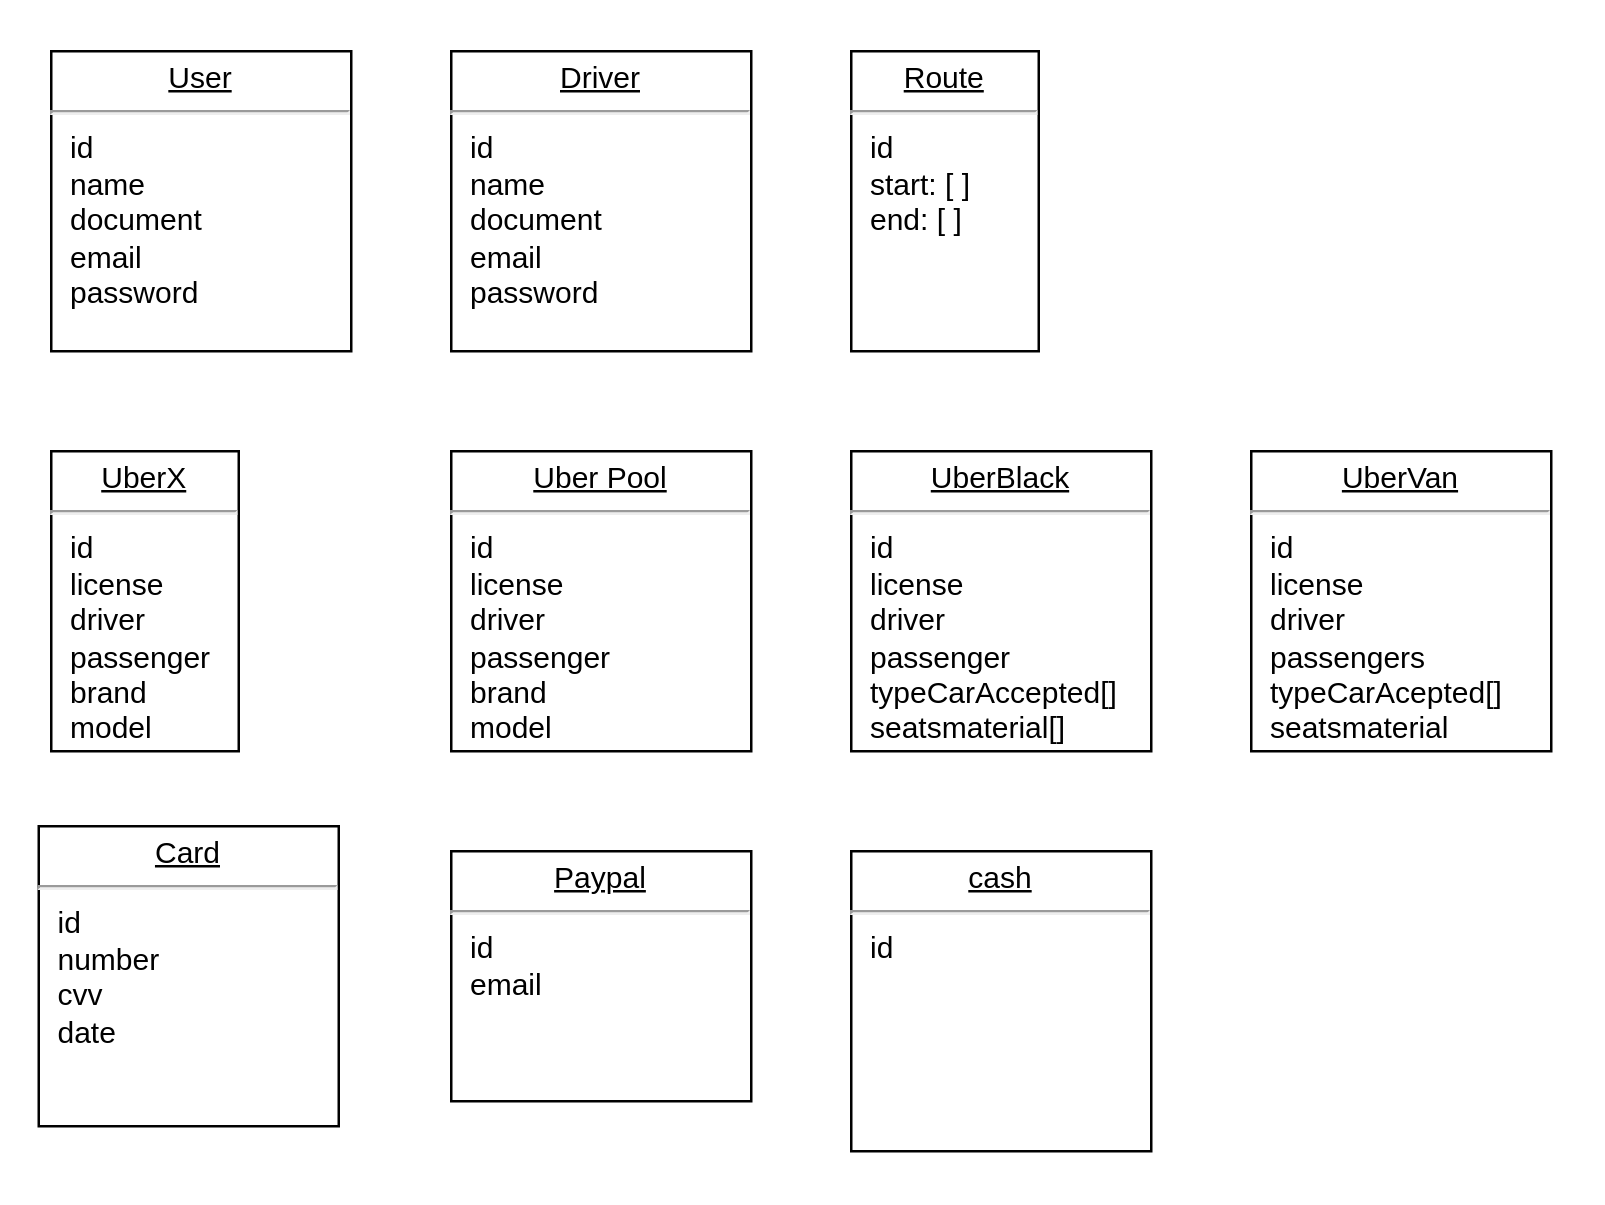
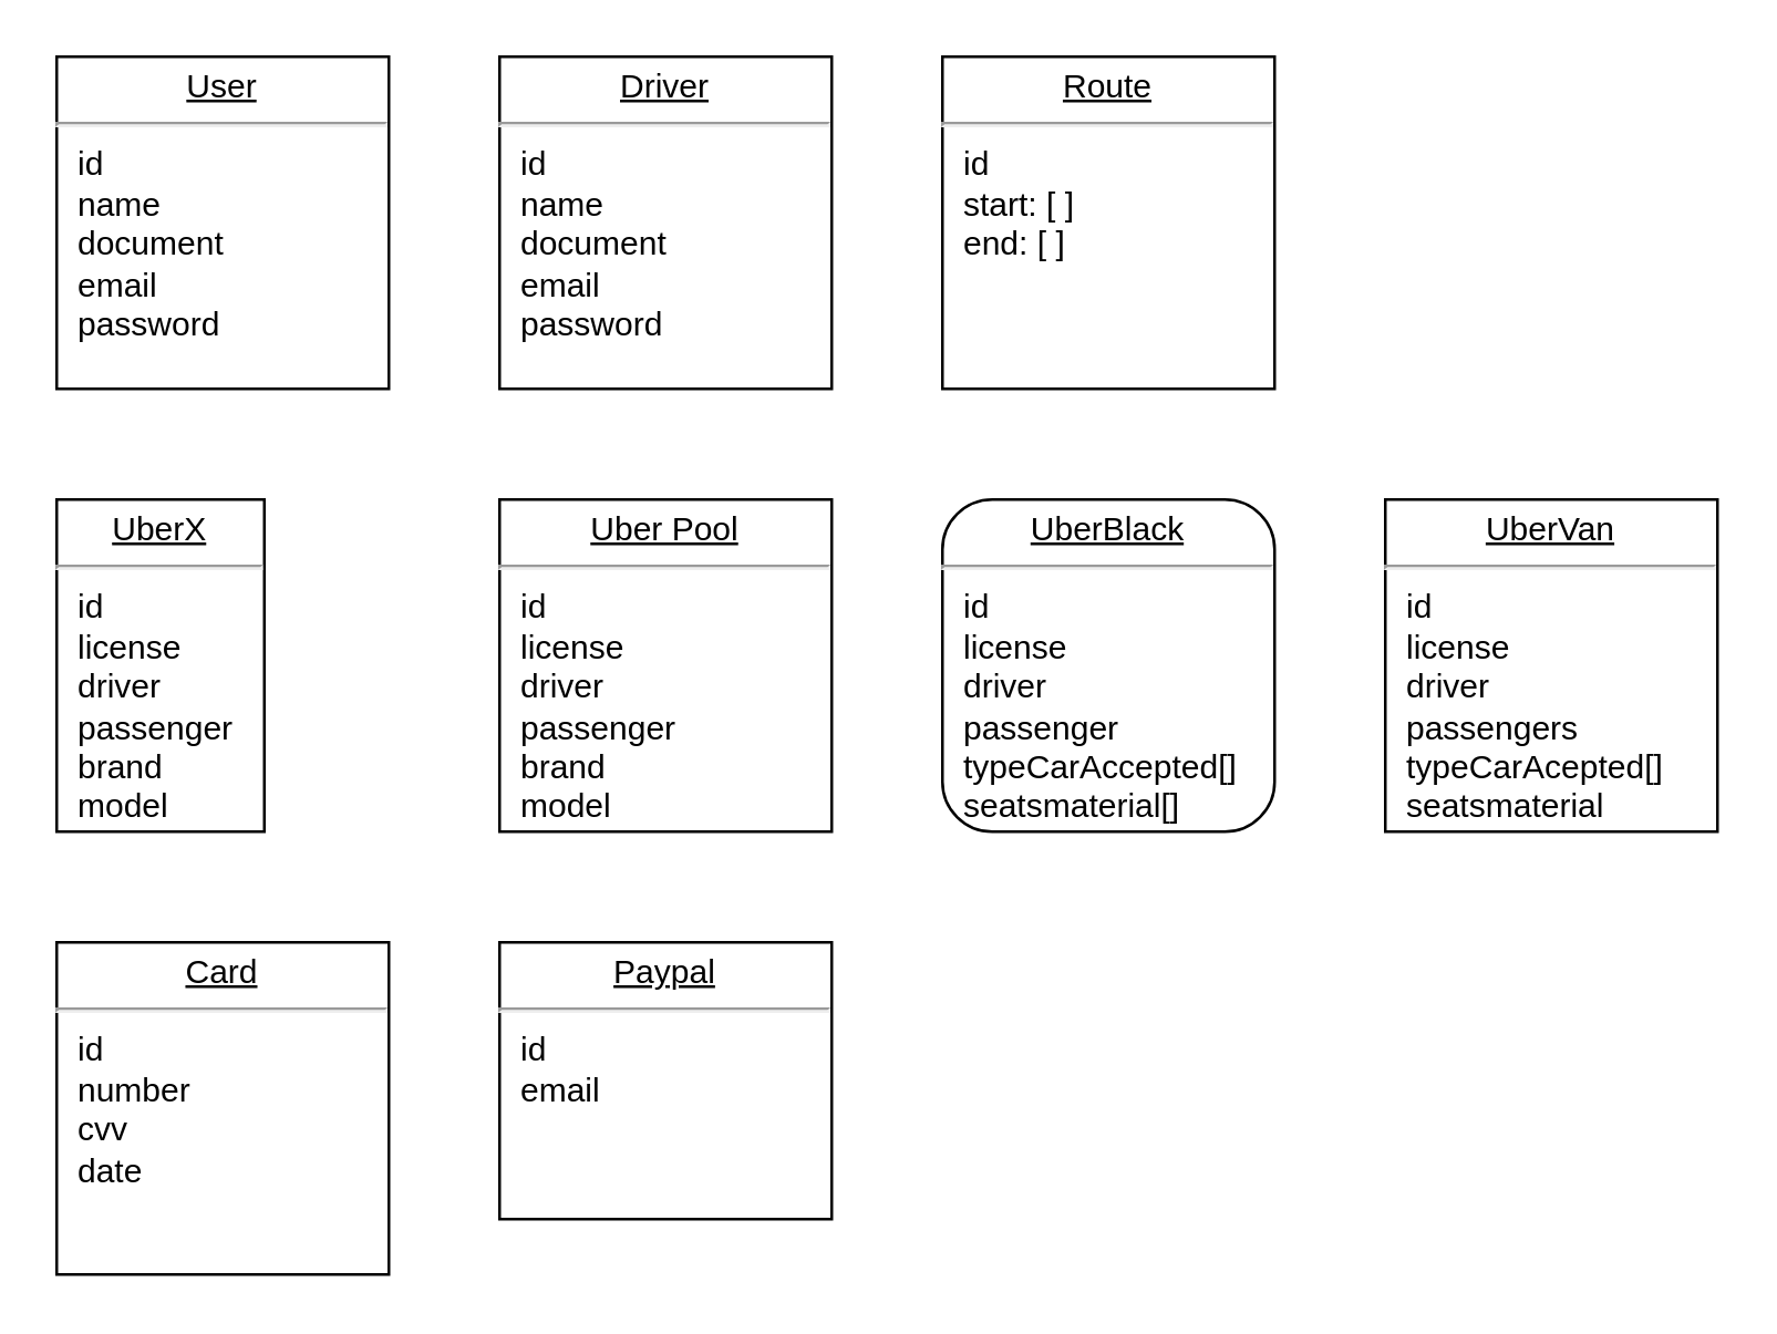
- <mxCell id="4" value="&lt;p style=&quot;margin: 0px ; margin-top: 4px ; text-align: center ; text-decoration: underline&quot;&gt;Route&lt;/p&gt;&lt;hr&gt;&lt;p style=&quot;margin: 0px ; margin-left: 8px&quot;&gt;id&lt;/p&gt;&lt;p style=&quot;margin: 0px ; margin-left: 8px&quot;&gt;start: [ ]&lt;/p&gt;&lt;p style=&quot;margin: 0px ; margin-left: 8px&quot;&gt;end: [ ]&lt;/p&gt;" style="verticalAlign=top;align=left;overflow=fill;fontSize=12;fontFamily=Helvetica;html=1;" parent="1" vertex="1"><mxGeometry x="340" y="20" width="75" height="120" as="geometry" /></mxCell>
+ <mxCell id="4" value="&lt;p style=&quot;margin: 0px ; margin-top: 4px ; text-align: center ; text-decoration: underline&quot;&gt;Route&lt;/p&gt;&lt;hr&gt;&lt;p style=&quot;margin: 0px ; margin-left: 8px&quot;&gt;id&lt;/p&gt;&lt;p style=&quot;margin: 0px ; margin-left: 8px&quot;&gt;start: [ ]&lt;/p&gt;&lt;p style=&quot;margin: 0px ; margin-left: 8px&quot;&gt;end: [ ]&lt;/p&gt;" style="verticalAlign=top;align=left;overflow=fill;fontSize=12;fontFamily=Helvetica;html=1;" parent="1" vertex="1"><mxGeometry x="340" y="20" width="120" height="120" as="geometry" /></mxCell>
- <mxCell id="7" value="&lt;p style=&quot;margin: 0px ; margin-top: 4px ; text-align: center ; text-decoration: underline&quot;&gt;UberBlack&lt;/p&gt;&lt;hr&gt;&lt;p style=&quot;margin: 0px 0px 0px 8px&quot;&gt;id&lt;/p&gt;&lt;p style=&quot;margin: 0px 0px 0px 8px&quot;&gt;license&lt;/p&gt;&lt;p style=&quot;margin: 0px 0px 0px 8px&quot;&gt;driver&lt;/p&gt;&lt;p style=&quot;margin: 0px 0px 0px 8px&quot;&gt;passenger&lt;/p&gt;&lt;p style=&quot;margin: 0px 0px 0px 8px&quot;&gt;typeCarAccepted[]&lt;/p&gt;&lt;p style=&quot;margin: 0px 0px 0px 8px&quot;&gt;seatsmaterial[]&lt;/p&gt;" style="verticalAlign=top;align=left;overflow=fill;fontSize=12;fontFamily=Helvetica;html=1;" parent="1" vertex="1"><mxGeometry x="340" y="180" width="120" height="120" as="geometry" /></mxCell>
+ <mxCell id="7" value="&lt;p style=&quot;margin: 0px ; margin-top: 4px ; text-align: center ; text-decoration: underline&quot;&gt;UberBlack&lt;/p&gt;&lt;hr&gt;&lt;p style=&quot;margin: 0px 0px 0px 8px&quot;&gt;id&lt;/p&gt;&lt;p style=&quot;margin: 0px 0px 0px 8px&quot;&gt;license&lt;/p&gt;&lt;p style=&quot;margin: 0px 0px 0px 8px&quot;&gt;driver&lt;/p&gt;&lt;p style=&quot;margin: 0px 0px 0px 8px&quot;&gt;passenger&lt;/p&gt;&lt;p style=&quot;margin: 0px 0px 0px 8px&quot;&gt;typeCarAccepted[]&lt;/p&gt;&lt;p style=&quot;margin: 0px 0px 0px 8px&quot;&gt;seatsmaterial[]&lt;/p&gt;" style="verticalAlign=top;align=left;overflow=fill;fontSize=12;fontFamily=Helvetica;html=1;rounded=1;" parent="1" vertex="1"><mxGeometry x="340" y="180" width="120" height="120" as="geometry" /></mxCell>
- <mxCell id="9" value="&lt;p style=&quot;margin: 0px ; margin-top: 4px ; text-align: center ; text-decoration: underline&quot;&gt;Card&lt;/p&gt;&lt;hr&gt;&lt;p style=&quot;margin: 0px ; margin-left: 8px&quot;&gt;id&lt;/p&gt;&lt;p style=&quot;margin: 0px ; margin-left: 8px&quot;&gt;number&lt;/p&gt;&lt;p style=&quot;margin: 0px ; margin-left: 8px&quot;&gt;cvv&lt;/p&gt;&lt;p style=&quot;margin: 0px ; margin-left: 8px&quot;&gt;date&lt;/p&gt;" style="verticalAlign=top;align=left;overflow=fill;fontSize=12;fontFamily=Helvetica;html=1;" parent="1" vertex="1"><mxGeometry x="15" y="330" width="120" height="120" as="geometry" /></mxCell>
+ <mxCell id="9" value="&lt;p style=&quot;margin: 0px ; margin-top: 4px ; text-align: center ; text-decoration: underline&quot;&gt;Card&lt;/p&gt;&lt;hr&gt;&lt;p style=&quot;margin: 0px ; margin-left: 8px&quot;&gt;id&lt;/p&gt;&lt;p style=&quot;margin: 0px ; margin-left: 8px&quot;&gt;number&lt;/p&gt;&lt;p style=&quot;margin: 0px ; margin-left: 8px&quot;&gt;cvv&lt;/p&gt;&lt;p style=&quot;margin: 0px ; margin-left: 8px&quot;&gt;date&lt;/p&gt;" style="verticalAlign=top;align=left;overflow=fill;fontSize=12;fontFamily=Helvetica;html=1;" parent="1" vertex="1"><mxGeometry x="20" y="340" width="120" height="120" as="geometry" /></mxCell>
- <mxCell id="11" value="&lt;p style=&quot;margin: 0px ; margin-top: 4px ; text-align: center ; text-decoration: underline&quot;&gt;cash&lt;/p&gt;&lt;hr&gt;&lt;p style=&quot;margin: 0px ; margin-left: 8px&quot;&gt;id&lt;br&gt;&lt;/p&gt;" style="verticalAlign=top;align=left;overflow=fill;fontSize=12;fontFamily=Helvetica;html=1;" parent="1" vertex="1"><mxGeometry x="340" y="340" width="120" height="120" as="geometry" /></mxCell>
